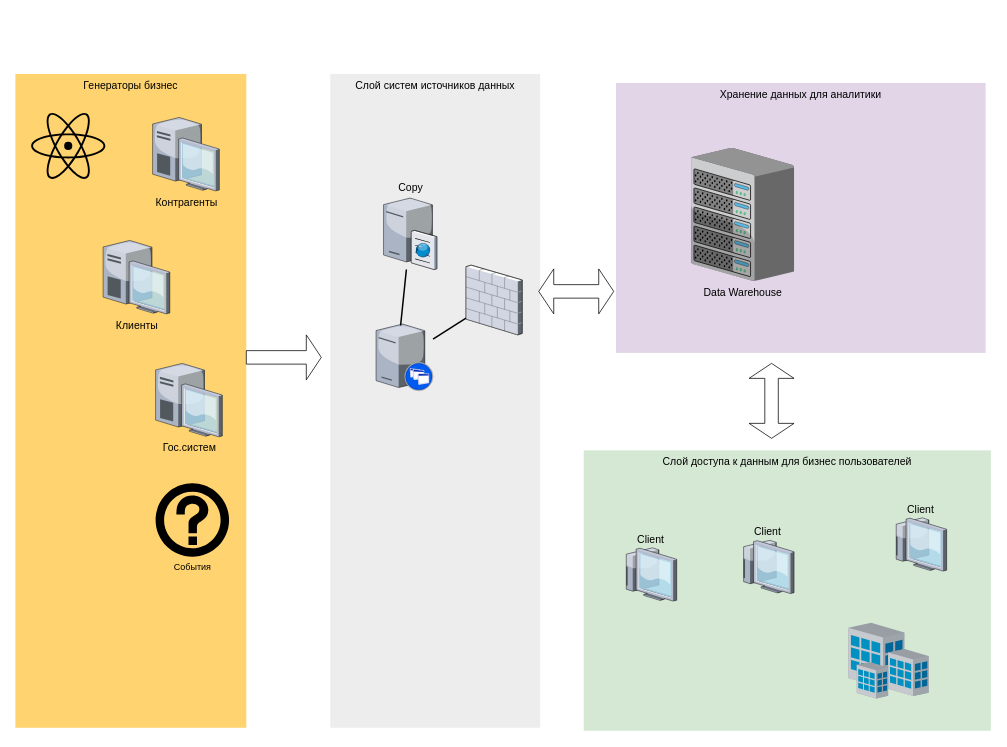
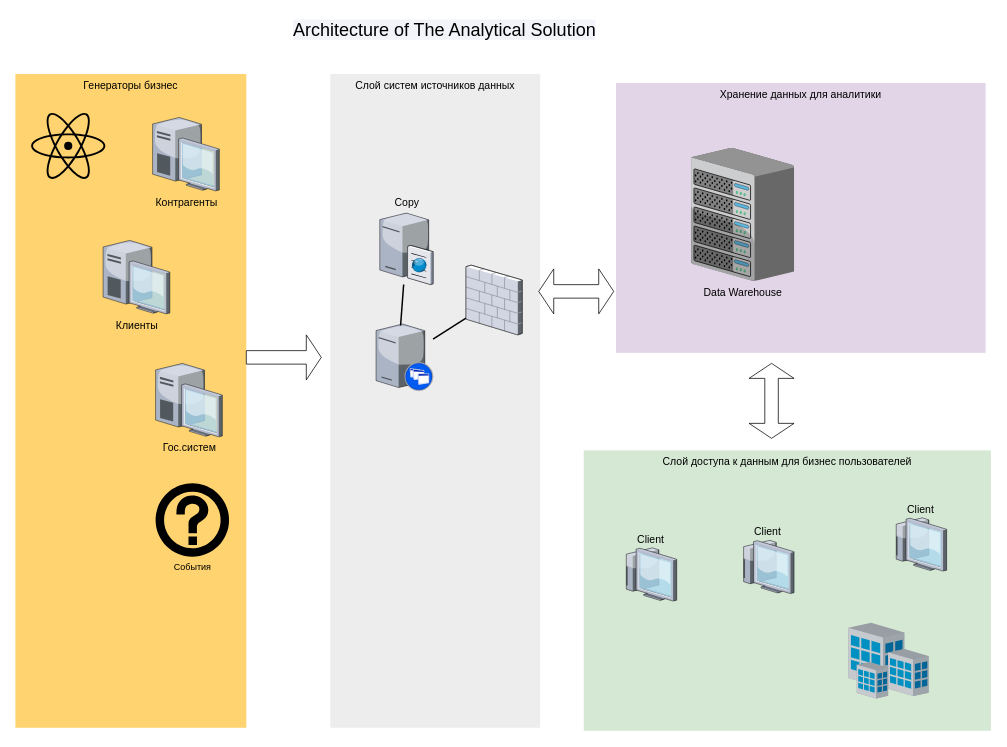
+ <mxCell id="19" value="&lt;span style=&quot;font-family: , &amp;#34;roboto&amp;#34; , sans-serif ; font-weight: 400 ; background-color: rgba(0 , 39 , 139 , 0.05)&quot;&gt;Architecture of The Analytical Solution&lt;/span&gt;" style="text;strokeColor=none;fillColor=none;html=1;fontSize=24;fontStyle=1;verticalAlign=middle;align=center;" parent="1" vertex="1"><mxGeometry x="161" y="20" width="861" height="40" as="geometry" /></mxCell>
- <mxCell id="12" value="Copy" style="verticalLabelPosition=top;aspect=fixed;html=1;verticalAlign=bottom;strokeColor=none;shape=mxgraph.citrix.cache_server;fillColor=#66B2FF;gradientColor=#0066CC;fontSize=14;labelPosition=center;align=center;" parent="1" vertex="1"><mxGeometry x="511" y="261.25" width="71" height="97.5" as="geometry" /></mxCell>
+ <mxCell id="12" value="Copy" style="verticalLabelPosition=top;aspect=fixed;html=1;verticalAlign=bottom;strokeColor=none;shape=mxgraph.citrix.cache_server;fillColor=#66B2FF;gradientColor=#0066CC;fontSize=14;labelPosition=center;align=center;" parent="1" vertex="1"><mxGeometry x="506" y="281.25" width="71" height="97.5" as="geometry" /></mxCell>
